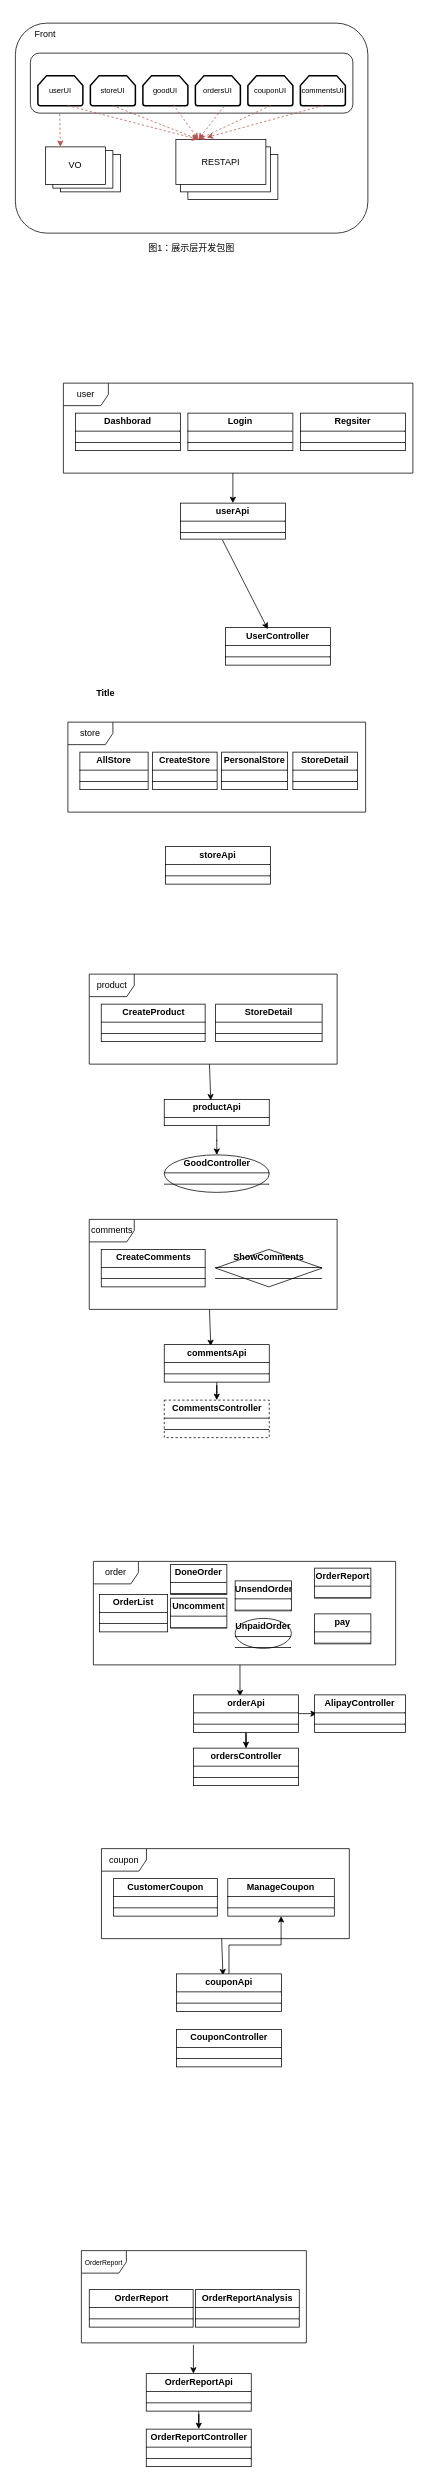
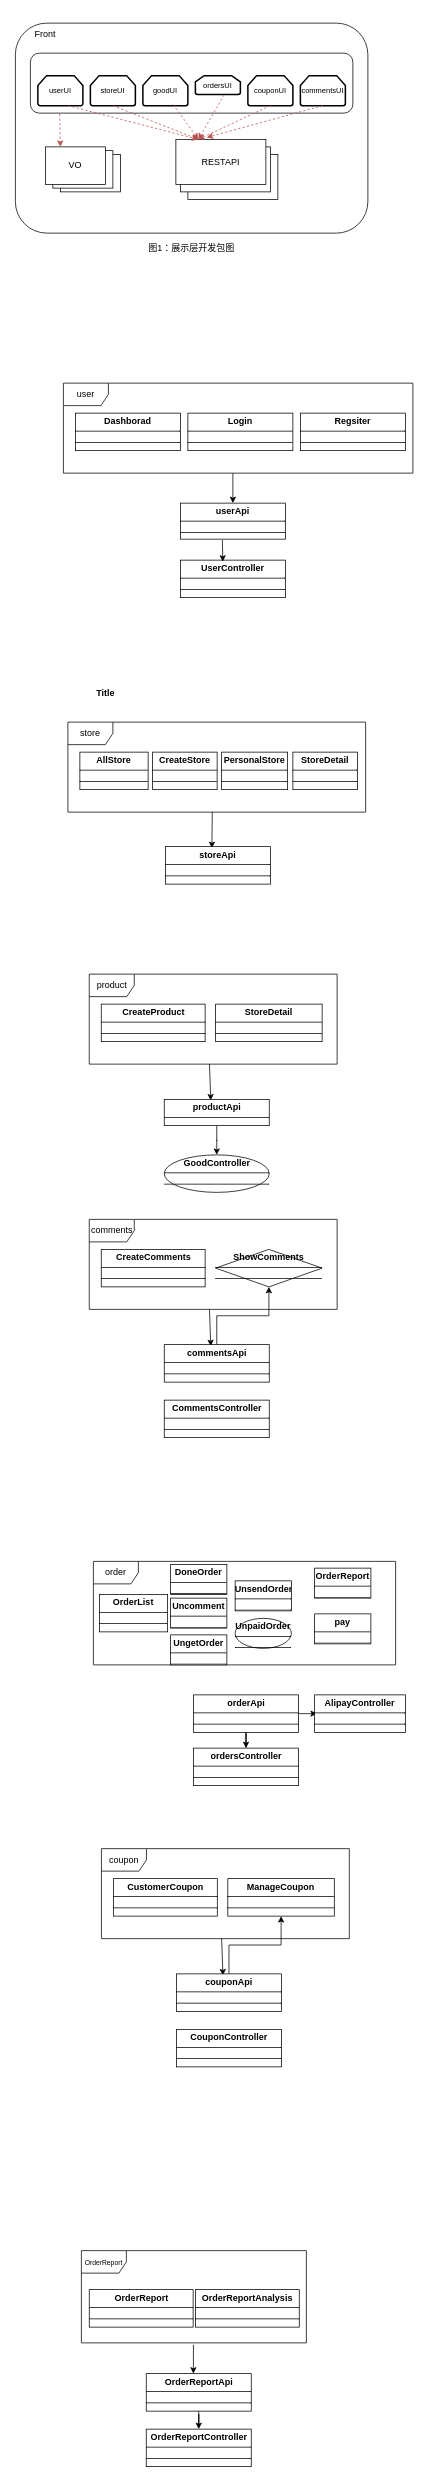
- <mxCell id="16" value="&lt;font style=&quot;font-size: 10px;&quot;&gt;ordersUI&lt;/font&gt;" style="strokeWidth=2;html=1;shape=mxgraph.flowchart.loop_limit;whiteSpace=wrap;" parent="1" vertex="1"><mxGeometry x="260" y="100" width="60" height="40" as="geometry" /></mxCell>
+ <mxCell id="16" value="&lt;font style=&quot;font-size: 10px;&quot;&gt;ordersUI&lt;/font&gt;" style="strokeWidth=2;html=1;shape=mxgraph.flowchart.loop_limit;whiteSpace=wrap;" parent="1" vertex="1"><mxGeometry x="260" y="100" width="60" height="25" as="geometry" /></mxCell>
- <mxCell id="42" value="&lt;p style=&quot;margin:0px;margin-top:4px;text-align:center;&quot;&gt;&lt;b&gt;UserController&lt;/b&gt;&lt;/p&gt;&lt;hr size=&quot;1&quot; style=&quot;border-style:solid;&quot;&gt;&lt;div style=&quot;height:2px;&quot;&gt;&lt;/div&gt;&lt;hr size=&quot;1&quot; style=&quot;border-style:solid;&quot;&gt;&lt;div style=&quot;height:2px;&quot;&gt;&lt;/div&gt;" style="verticalAlign=top;align=left;overflow=fill;html=1;whiteSpace=wrap;" parent="1" vertex="1"><mxGeometry x="300" y="836" width="140" height="50" as="geometry" /></mxCell>
+ <mxCell id="42" value="&lt;p style=&quot;margin:0px;margin-top:4px;text-align:center;&quot;&gt;&lt;b&gt;UserController&lt;/b&gt;&lt;/p&gt;&lt;hr size=&quot;1&quot; style=&quot;border-style:solid;&quot;&gt;&lt;div style=&quot;height:2px;&quot;&gt;&lt;/div&gt;&lt;hr size=&quot;1&quot; style=&quot;border-style:solid;&quot;&gt;&lt;div style=&quot;height:2px;&quot;&gt;&lt;/div&gt;" style="verticalAlign=top;align=left;overflow=fill;html=1;whiteSpace=wrap;" parent="1" vertex="1"><mxGeometry x="240" y="746" width="140" height="50" as="geometry" /></mxCell>
+ <mxCell id="39" value="" style="endArrow=classic;html=1;rounded=0;exitX=0.485;exitY=1;exitDx=0;exitDy=0;exitPerimeter=0;entryX=0.443;entryY=0.04;entryDx=0;entryDy=0;entryPerimeter=0;" parent="1" source="38" target="40" edge="1"><mxGeometry width="50" height="50" relative="1" as="geometry"><mxPoint x="296" y="1112" as="sourcePoint" /><mxPoint x="316" y="1122" as="targetPoint" /></mxGeometry></mxCell>
- <mxCell id="69" value="" style="edgeStyle=orthogonalEdgeStyle;rounded=0;orthogonalLoop=1;jettySize=auto;html=1;" parent="1" source="70" target="72" edge="1"><mxGeometry relative="1" as="geometry" /></mxCell>
+ <mxCell id="69" value="" style="edgeStyle=orthogonalEdgeStyle;rounded=0;orthogonalLoop=1;jettySize=auto;html=1;" parent="1" source="70" target="71" edge="1"><mxGeometry relative="1" as="geometry" /></mxCell>
- <mxCell id="72" value="&lt;p style=&quot;margin:0px;margin-top:4px;text-align:center;&quot;&gt;&lt;b&gt;CommentsController&lt;/b&gt;&lt;/p&gt;&lt;hr size=&quot;1&quot; style=&quot;border-style:solid;&quot;&gt;&lt;div style=&quot;height:2px;&quot;&gt;&lt;/div&gt;&lt;hr size=&quot;1&quot; style=&quot;border-style:solid;&quot;&gt;&lt;div style=&quot;height:2px;&quot;&gt;&lt;/div&gt;" style="verticalAlign=top;align=left;overflow=fill;html=1;whiteSpace=wrap;dashed=1;" parent="1" vertex="1"><mxGeometry x="218.5" y="1866" width="140" height="50" as="geometry" /></mxCell>
+ <mxCell id="72" value="&lt;p style=&quot;margin:0px;margin-top:4px;text-align:center;&quot;&gt;&lt;b&gt;CommentsController&lt;/b&gt;&lt;/p&gt;&lt;hr size=&quot;1&quot; style=&quot;border-style:solid;&quot;&gt;&lt;div style=&quot;height:2px;&quot;&gt;&lt;/div&gt;&lt;hr size=&quot;1&quot; style=&quot;border-style:solid;&quot;&gt;&lt;div style=&quot;height:2px;&quot;&gt;&lt;/div&gt;" style="verticalAlign=top;align=left;overflow=fill;html=1;whiteSpace=wrap;" parent="1" vertex="1"><mxGeometry x="218.5" y="1866" width="140" height="50" as="geometry" /></mxCell>
+ <mxCell id="60" value="&lt;p style=&quot;margin:0px;margin-top:4px;text-align:center;&quot;&gt;&lt;b&gt;UngetOrder&lt;/b&gt;&lt;/p&gt;&lt;hr size=&quot;1&quot; style=&quot;border-style:solid;&quot;&gt;&lt;div style=&quot;height:2px;&quot;&gt;&lt;/div&gt;&lt;hr size=&quot;1&quot; style=&quot;border-style:solid;&quot;&gt;&lt;div style=&quot;height:2px;&quot;&gt;&lt;/div&gt;" style="verticalAlign=top;align=left;overflow=fill;html=1;whiteSpace=wrap;" parent="1" vertex="1"><mxGeometry x="227" y="2179" width="75" height="40" as="geometry" /></mxCell>
- <mxCell id="54" value="" style="endArrow=classic;html=1;rounded=0;exitX=0.485;exitY=1;exitDx=0;exitDy=0;exitPerimeter=0;entryX=0.443;entryY=0.04;entryDx=0;entryDy=0;entryPerimeter=0;" parent="1" source="53" target="56" edge="1"><mxGeometry width="50" height="50" relative="1" as="geometry"><mxPoint x="336" y="2249" as="sourcePoint" /><mxPoint x="356" y="2259" as="targetPoint" /></mxGeometry></mxCell>
